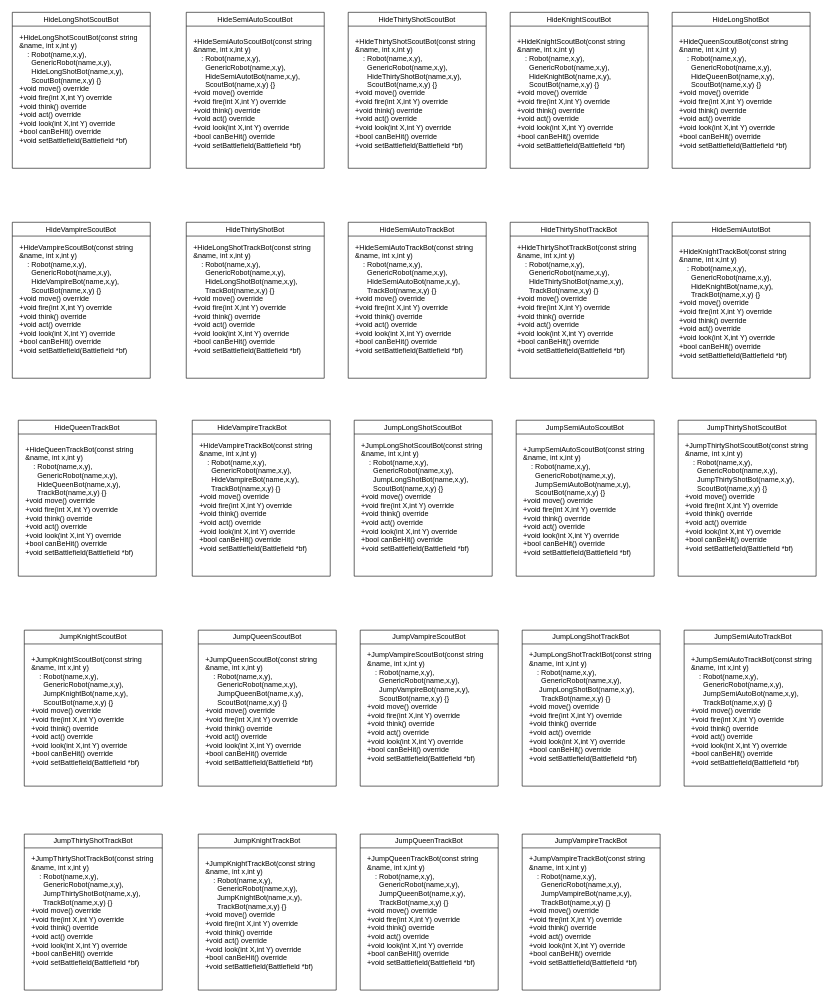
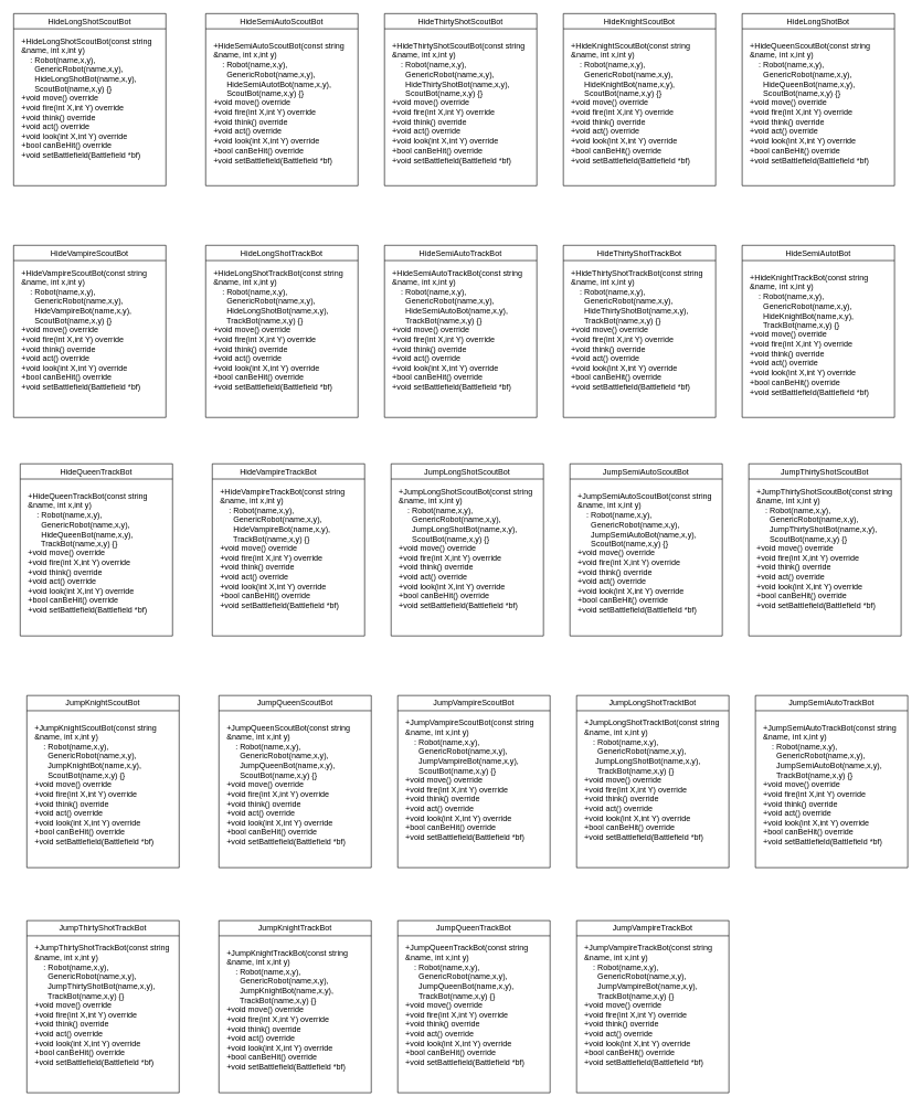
- <mxCell id="14" value="&lt;span style=&quot;font-weight: 400; text-align: left;&quot;&gt;HideThirtyShotBot&lt;/span&gt;" style="swimlane;whiteSpace=wrap;html=1;" parent="1" vertex="1"><mxGeometry x="310" y="370" width="230" height="260" as="geometry" /></mxCell>
+ <mxCell id="14" value="&lt;span style=&quot;font-weight: 400; text-align: left;&quot;&gt;HideLongShotTrackBot&lt;/span&gt;" style="swimlane;whiteSpace=wrap;html=1;" parent="1" vertex="1"><mxGeometry x="310" y="370" width="230" height="260" as="geometry" /></mxCell>
- <mxCell id="38" value="&lt;span style=&quot;font-weight: 400; text-align: left;&quot;&gt;JumpLongShotTrackBot&lt;/span&gt;" style="swimlane;whiteSpace=wrap;html=1;" parent="1" vertex="1"><mxGeometry x="870" y="1050" width="230" height="260" as="geometry" /></mxCell>
+ <mxCell id="38" value="&lt;span style=&quot;font-weight: 400; text-align: left;&quot;&gt;JumpLongShotTracktBot&lt;/span&gt;" style="swimlane;whiteSpace=wrap;html=1;" parent="1" vertex="1"><mxGeometry x="870" y="1050" width="230" height="260" as="geometry" /></mxCell>
